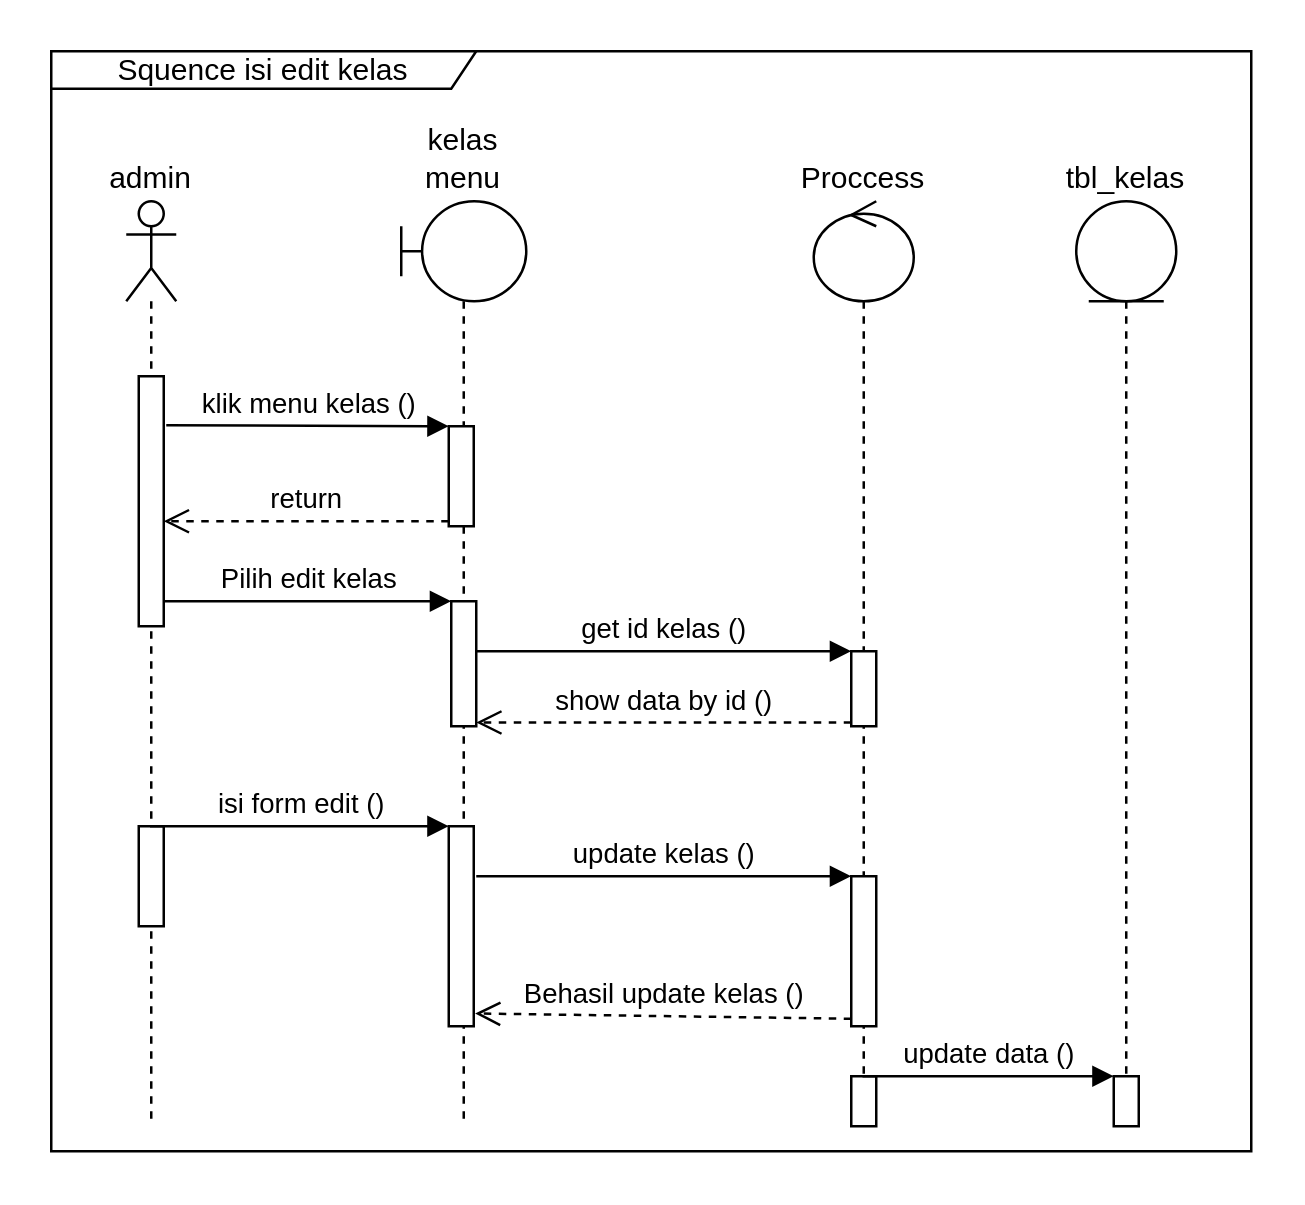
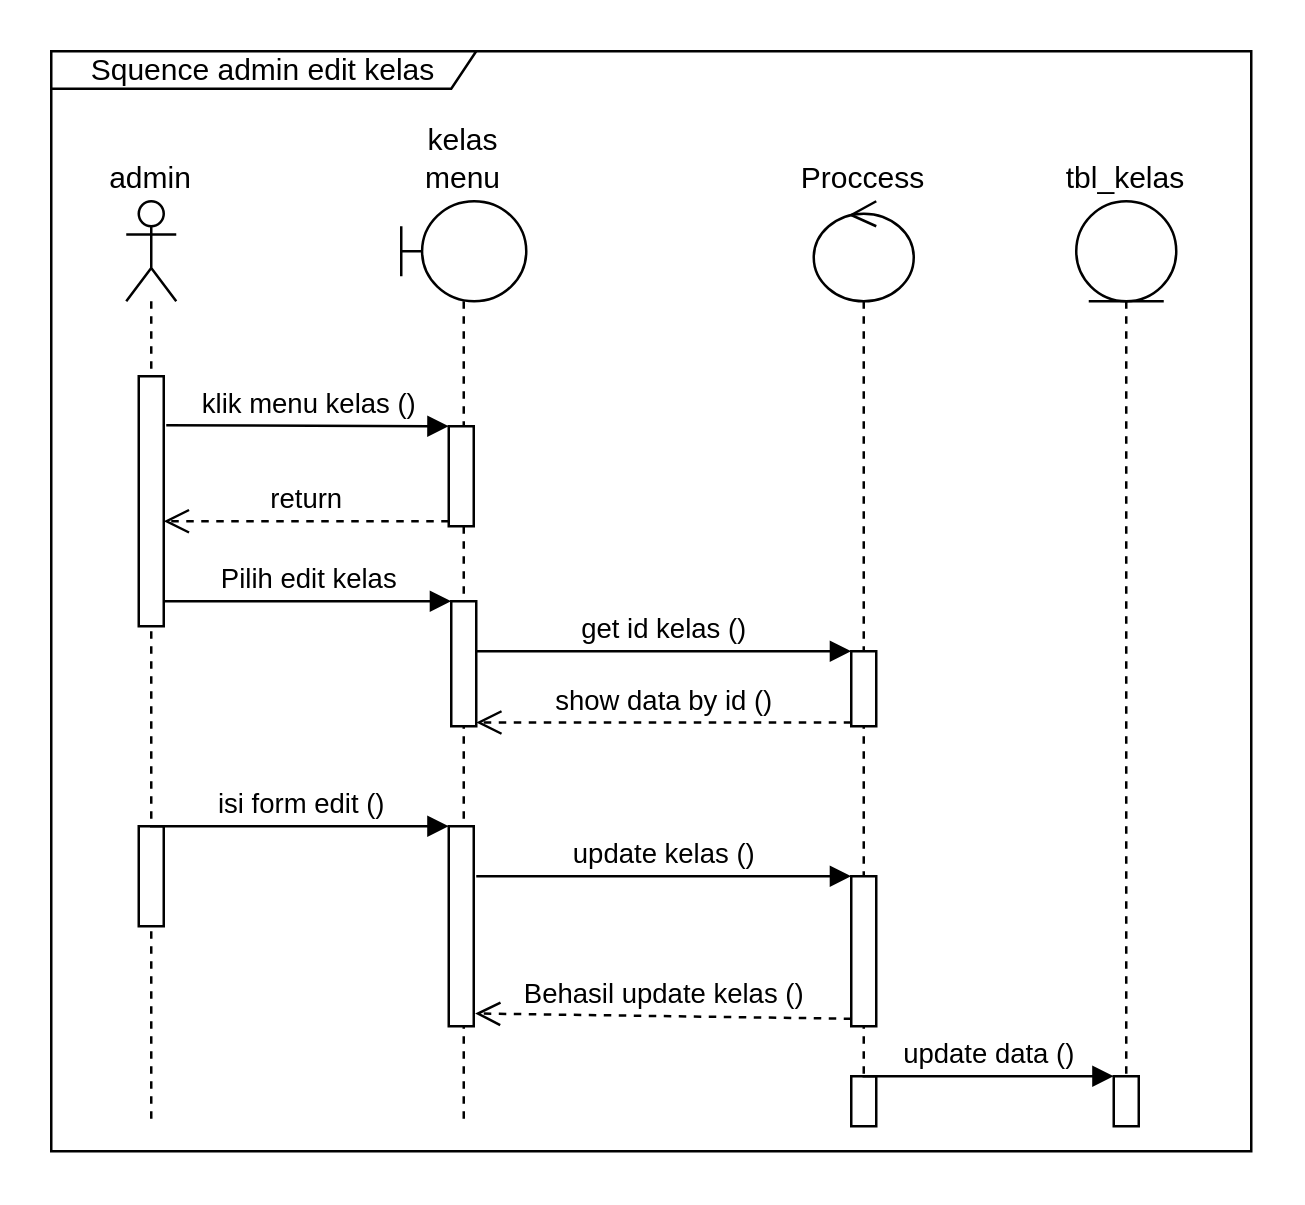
- <mxCell id="24" value="Squence isi edit kelas" style="shape=umlFrame;whiteSpace=wrap;html=1;width=170;height=15;" vertex="1" parent="1"><mxGeometry x="20" y="20" width="480" height="440" as="geometry" /></mxCell>
+ <mxCell id="24" value="Squence admin edit kelas" style="shape=umlFrame;whiteSpace=wrap;html=1;width=170;height=15;" vertex="1" parent="1"><mxGeometry x="20" y="20" width="480" height="440" as="geometry" /></mxCell>
